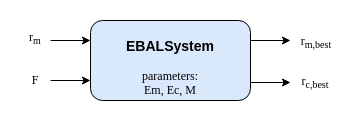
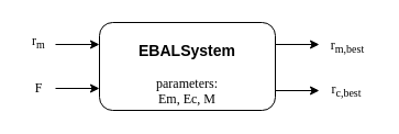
- <mxCell id="2" value="&lt;h3&gt;&lt;b style=&quot;&quot;&gt;EBALSystem&lt;/b&gt;&lt;/h3&gt;&lt;font face=&quot;Lucida Console&quot;&gt;parameters: &lt;br&gt;Em, Ec, M&lt;/font&gt;" style="rounded=1;whiteSpace=wrap;html=1;fillColor=#dae8fc;" parent="1" vertex="1"><mxGeometry x="90" y="20" width="160" height="80" as="geometry" /></mxCell>
+ <mxCell id="2" value="&lt;h3&gt;&lt;b style=&quot;&quot;&gt;EBALSystem&lt;/b&gt;&lt;/h3&gt;&lt;font face=&quot;Lucida Console&quot;&gt;parameters: &lt;br&gt;Em, Ec, M&lt;/font&gt;" style="rounded=1;whiteSpace=wrap;html=1;" parent="1" vertex="1"><mxGeometry x="90" y="20" width="160" height="80" as="geometry" /></mxCell>
